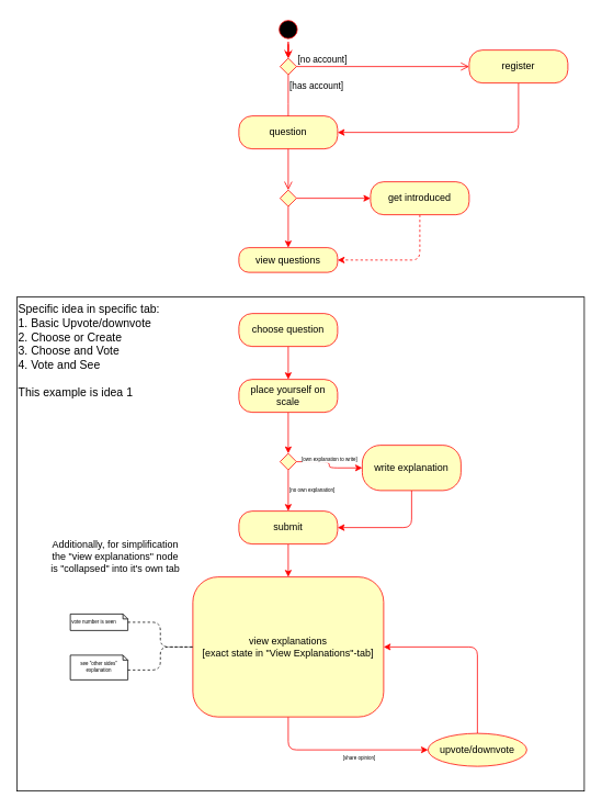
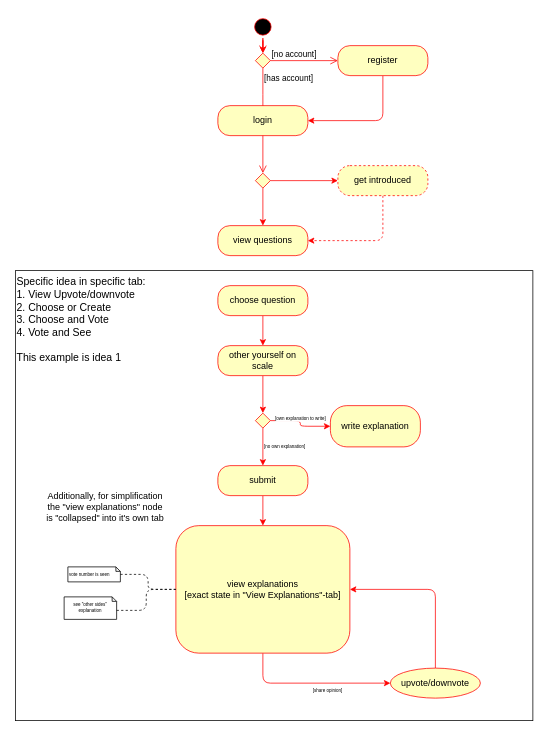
- <mxCell id="11" value="register" style="rounded=1;whiteSpace=wrap;html=1;arcSize=40;fontColor=#000000;fillColor=#ffffc0;strokeColor=#ff0000;" parent="1" vertex="1"><mxGeometry x="570" y="60" width="120" height="40" as="geometry" /></mxCell>
+ <mxCell id="11" value="register" style="rounded=1;whiteSpace=wrap;html=1;arcSize=40;fontColor=#000000;fillColor=#ffffc0;strokeColor=#ff0000;" parent="1" vertex="1"><mxGeometry x="450" y="60" width="120" height="40" as="geometry" /></mxCell>
- <mxCell id="8" value="question" style="rounded=1;whiteSpace=wrap;html=1;arcSize=40;fontColor=#000000;fillColor=#ffffc0;strokeColor=#ff0000;" parent="1" vertex="1"><mxGeometry x="290" y="140" width="120" height="40" as="geometry" /></mxCell>
+ <mxCell id="8" value="login" style="rounded=1;whiteSpace=wrap;html=1;arcSize=40;fontColor=#000000;fillColor=#ffffc0;strokeColor=#ff0000;" parent="1" vertex="1"><mxGeometry x="290" y="140" width="120" height="40" as="geometry" /></mxCell>
- <mxCell id="16" value="get introduced" style="rounded=1;whiteSpace=wrap;html=1;arcSize=40;fontColor=#000000;fillColor=#ffffc0;strokeColor=#ff0000;" parent="1" vertex="1"><mxGeometry x="450" y="220" width="120" height="40" as="geometry" /></mxCell>
+ <mxCell id="16" value="get introduced" style="rounded=1;whiteSpace=wrap;html=1;arcSize=40;fontColor=#000000;fillColor=#ffffc0;strokeColor=#ff0000;dashed=1;" parent="1" vertex="1"><mxGeometry x="450" y="220" width="120" height="40" as="geometry" /></mxCell>
- <mxCell id="17" value="view questions" style="rounded=1;whiteSpace=wrap;html=1;arcSize=40;fontColor=#000000;fillColor=#ffffc0;strokeColor=#ff0000;" parent="1" vertex="1"><mxGeometry x="290" y="300" width="120" height="30" as="geometry" /></mxCell>
+ <mxCell id="17" value="view questions" style="rounded=1;whiteSpace=wrap;html=1;arcSize=40;fontColor=#000000;fillColor=#ffffc0;strokeColor=#ff0000;" parent="1" vertex="1"><mxGeometry x="290" y="300" width="120" height="40" as="geometry" /></mxCell>
- <mxCell id="32" value="&lt;div style=&quot;font-size: 14px&quot;&gt;Specific idea in specific tab:&lt;br&gt;1. Basic Upvote/downvote&lt;/div&gt;&lt;div style=&quot;font-size: 14px&quot;&gt;2. Choose or Create&lt;/div&gt;&lt;div style=&quot;font-size: 14px&quot;&gt;3. Choose and Vote&lt;/div&gt;&lt;div style=&quot;font-size: 14px&quot;&gt;4. Vote and See&lt;/div&gt;&lt;div style=&quot;font-size: 14px&quot;&gt;&lt;br&gt;&lt;/div&gt;&lt;div style=&quot;font-size: 14px&quot;&gt;This example is idea 1&lt;br style=&quot;font-size: 14px&quot;&gt;&lt;/div&gt;" style="rounded=0;whiteSpace=wrap;html=1;fontSize=14;fillColor=none;align=left;verticalAlign=top;" parent="1" vertex="1"><mxGeometry x="20" y="360" width="690" height="600" as="geometry" /></mxCell>
+ <mxCell id="32" value="&lt;div style=&quot;font-size: 14px&quot;&gt;Specific idea in specific tab:&lt;br&gt;1. View Upvote/downvote&lt;/div&gt;&lt;div style=&quot;font-size: 14px&quot;&gt;2. Choose or Create&lt;/div&gt;&lt;div style=&quot;font-size: 14px&quot;&gt;3. Choose and Vote&lt;/div&gt;&lt;div style=&quot;font-size: 14px&quot;&gt;4. Vote and See&lt;/div&gt;&lt;div style=&quot;font-size: 14px&quot;&gt;&lt;br&gt;&lt;/div&gt;&lt;div style=&quot;font-size: 14px&quot;&gt;This example is idea 1&lt;br style=&quot;font-size: 14px&quot;&gt;&lt;/div&gt;" style="rounded=0;whiteSpace=wrap;html=1;fontSize=14;fillColor=none;align=left;verticalAlign=top;" parent="1" vertex="1"><mxGeometry x="20" y="360" width="690" height="600" as="geometry" /></mxCell>
- <mxCell id="23" value="place yourself on scale" style="rounded=1;whiteSpace=wrap;html=1;arcSize=40;fontColor=#000000;fillColor=#ffffc0;strokeColor=#ff0000;" parent="1" vertex="1"><mxGeometry x="290" y="460" width="120" height="40" as="geometry" /></mxCell>
+ <mxCell id="23" value="other yourself on scale" style="rounded=1;whiteSpace=wrap;html=1;arcSize=40;fontColor=#000000;fillColor=#ffffc0;strokeColor=#ff0000;" parent="1" vertex="1"><mxGeometry x="290" y="460" width="120" height="40" as="geometry" /></mxCell>
- <mxCell id="27" style="edgeStyle=orthogonalEdgeStyle;rounded=1;orthogonalLoop=1;jettySize=auto;html=1;entryX=1;entryY=0.5;entryDx=0;entryDy=0;strokeColor=#FF0000;exitX=0.5;exitY=1;exitDx=0;exitDy=0;" parent="1" source="28" target="21" edge="1"><mxGeometry relative="1" as="geometry" /></mxCell>
- <mxCell id="36" value="vote number is seen" style="shape=note;whiteSpace=wrap;html=1;backgroundOutline=1;darkOpacity=0.05;fillColor=none;gradientColor=none;fontSize=6;align=left;size=6;" vertex="1" parent="1"><mxGeometry x="85" y="745" width="70" height="20" as="geometry" /></mxCell>
+ <mxCell id="36" value="vote number is seen" style="shape=note;whiteSpace=wrap;html=1;backgroundOutline=1;darkOpacity=0.05;fillColor=none;gradientColor=none;fontSize=6;align=left;size=6;" vertex="1" parent="1"><mxGeometry x="90" y="755" width="70" height="20" as="geometry" /></mxCell>
